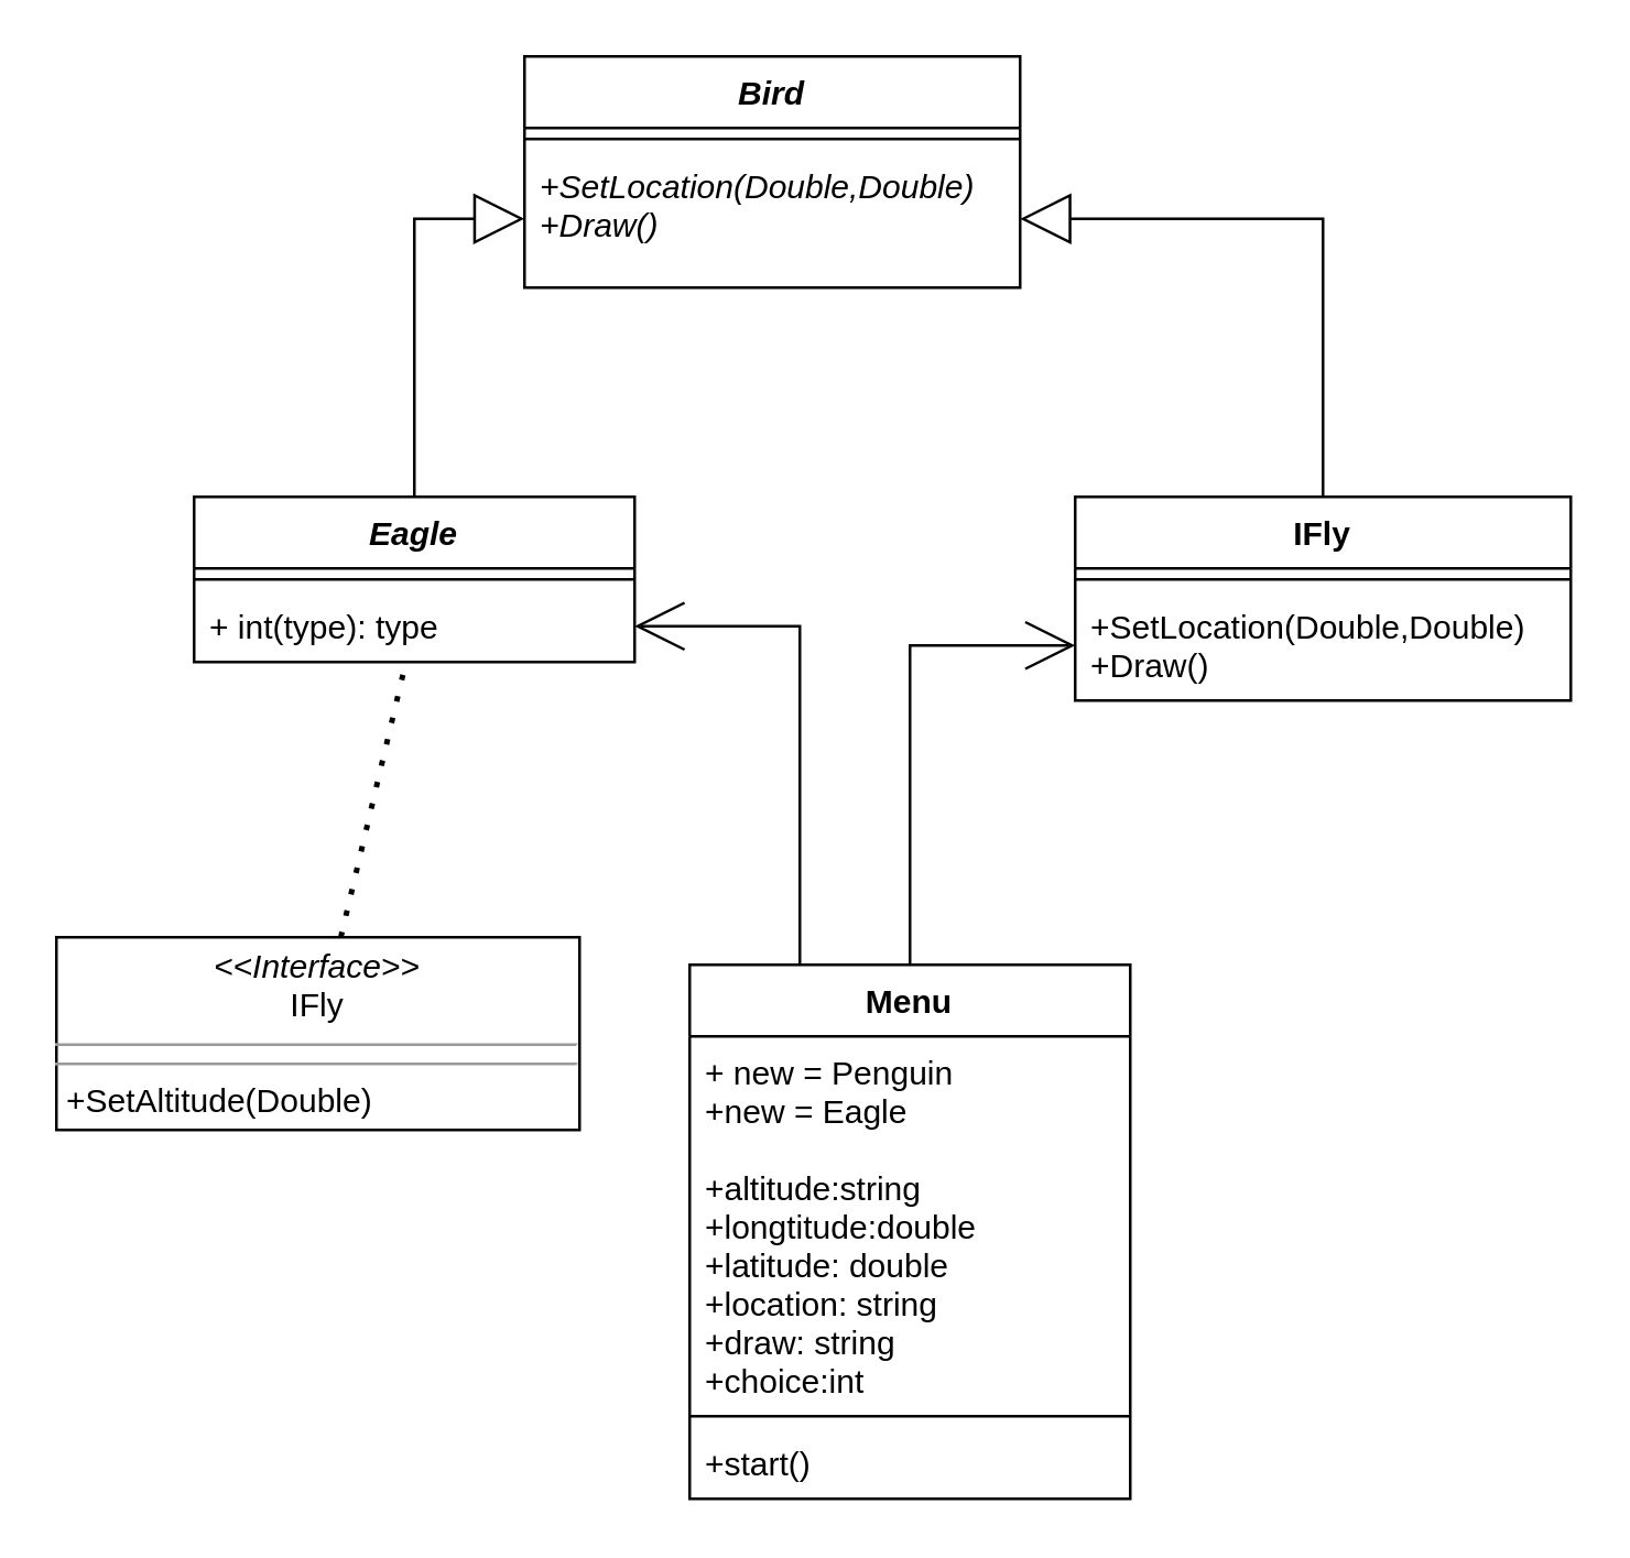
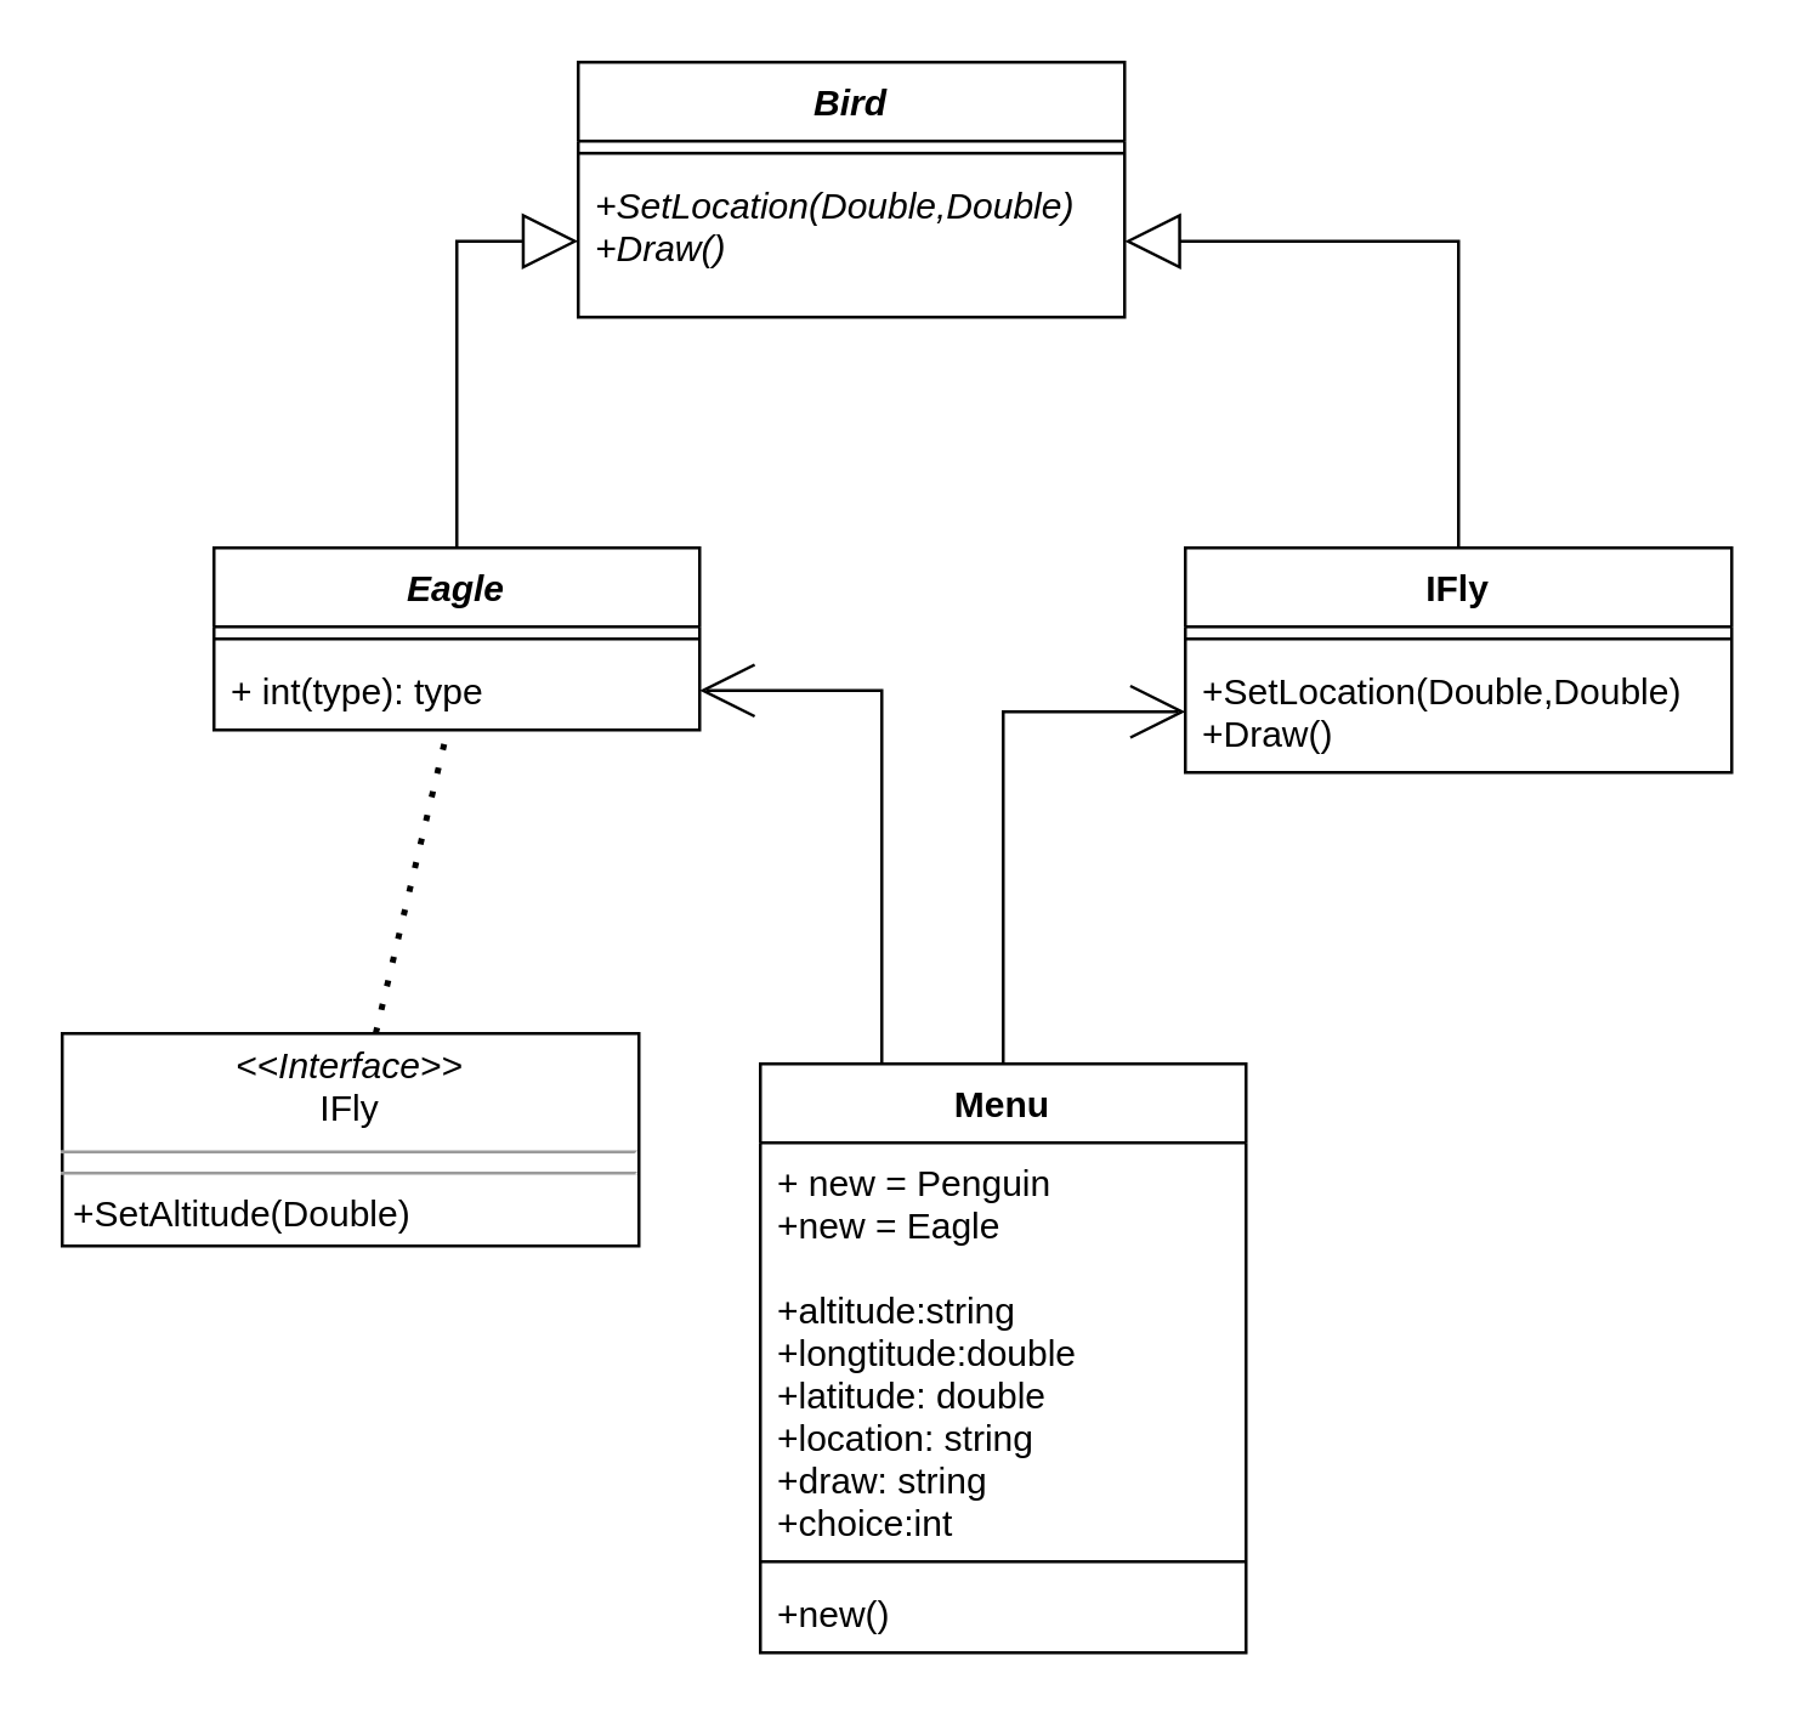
- <mxCell id="20" value="+start()" style="text;strokeColor=none;fillColor=none;align=left;verticalAlign=top;spacingLeft=4;spacingRight=4;overflow=hidden;rotatable=0;points=[[0,0.5],[1,0.5]];portConstraint=eastwest;" vertex="1" parent="17"><mxGeometry y="168" width="160" height="26" as="geometry" /></mxCell>
+ <mxCell id="20" value="+new()" style="text;strokeColor=none;fillColor=none;align=left;verticalAlign=top;spacingLeft=4;spacingRight=4;overflow=hidden;rotatable=0;points=[[0,0.5],[1,0.5]];portConstraint=eastwest;" vertex="1" parent="17"><mxGeometry y="168" width="160" height="26" as="geometry" /></mxCell>
